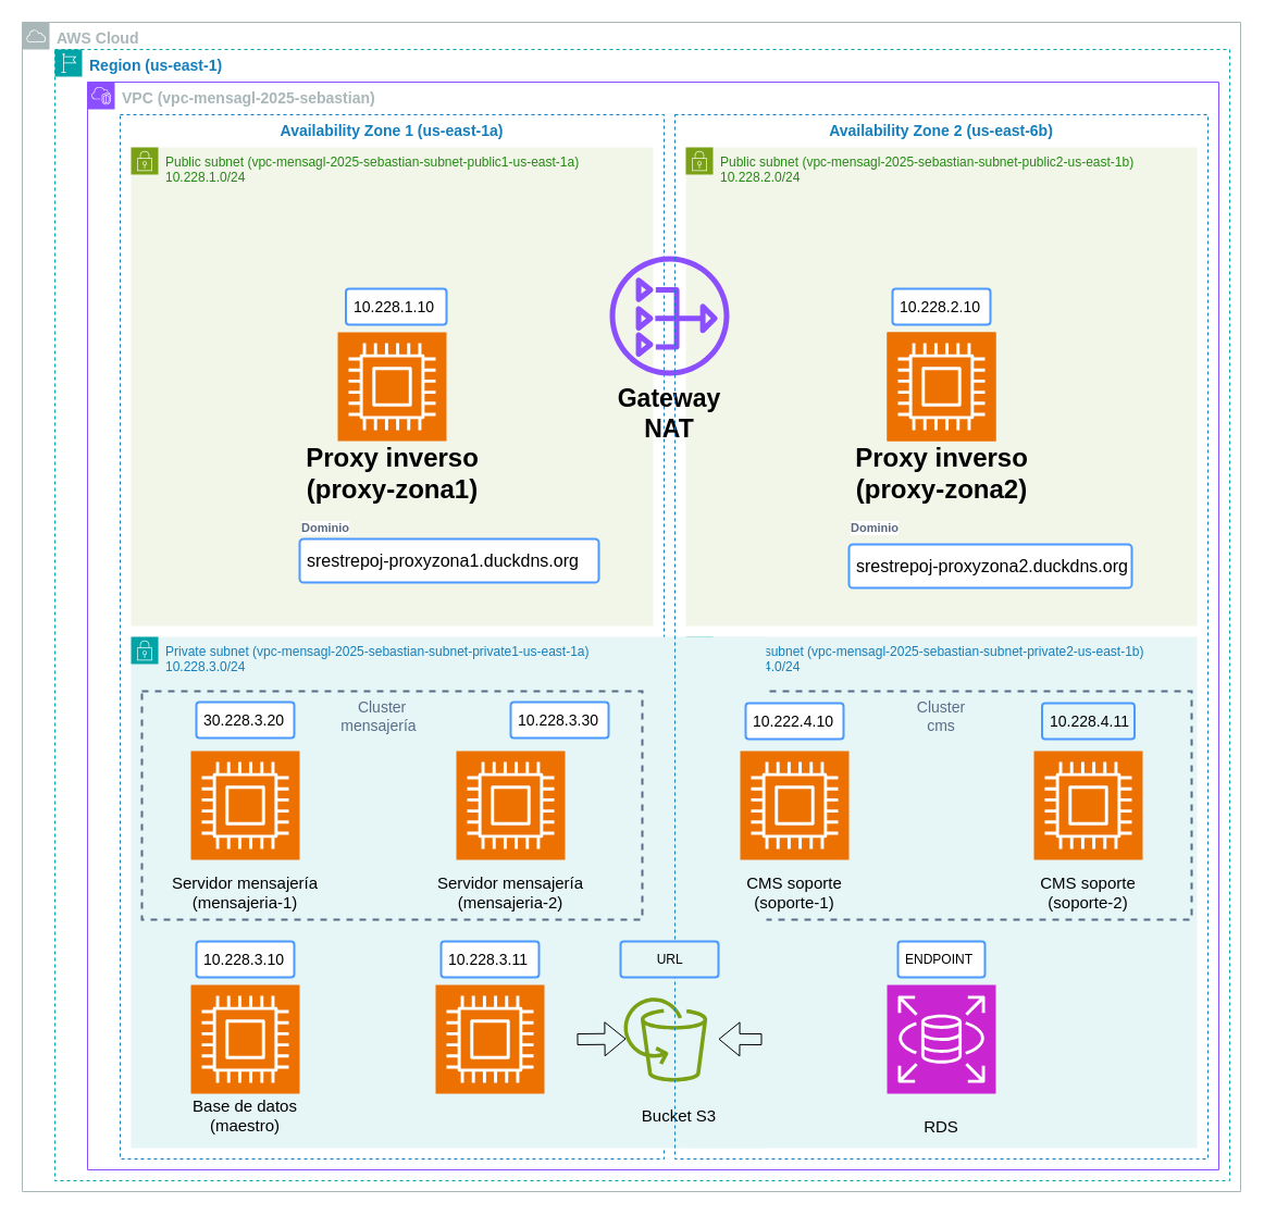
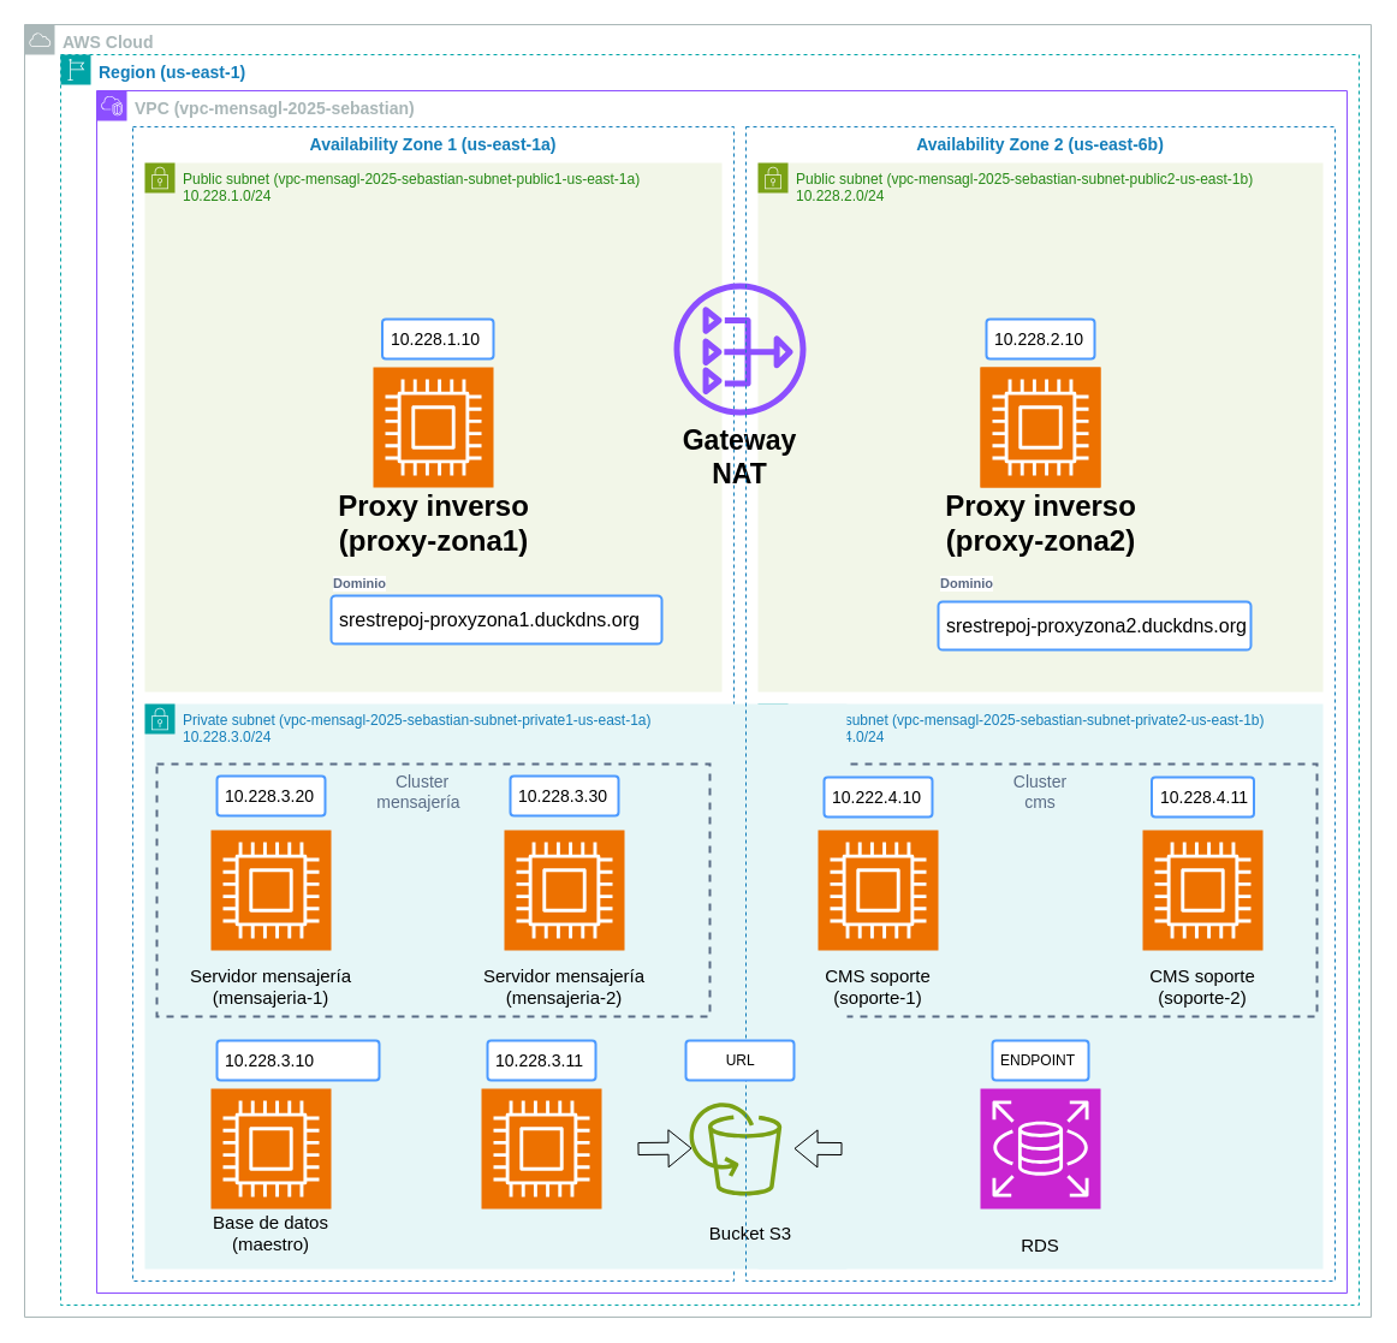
- <mxCell id="27" value="&lt;font style=&quot;font-size: 14px;&quot;&gt;10.228.3.30&lt;/font&gt;" style="rounded=1;arcSize=9;align=left;spacingLeft=5;strokeColor=#4C9AFF;html=1;strokeWidth=2;fontSize=12" parent="19" vertex="1"><mxGeometry x="349" y="60" width="90" height="33" as="geometry" /></mxCell>
+ <mxCell id="27" value="&lt;font style=&quot;font-size: 14px;&quot;&gt;10.228.3.30&lt;/font&gt;" style="rounded=1;arcSize=9;align=left;spacingLeft=5;strokeColor=#4C9AFF;html=1;strokeWidth=2;fontSize=12" parent="19" vertex="1"><mxGeometry x="304" y="60" width="90" height="33" as="geometry" /></mxCell>
- <mxCell id="26" value="&lt;font style=&quot;font-size: 14px;&quot;&gt;30.228.3.20&lt;/font&gt;" style="rounded=1;arcSize=9;align=left;spacingLeft=5;strokeColor=#4C9AFF;html=1;strokeWidth=2;fontSize=12" parent="19" vertex="1"><mxGeometry x="60" y="60" width="90" height="33" as="geometry" /></mxCell>
+ <mxCell id="26" value="&lt;font style=&quot;font-size: 14px;&quot;&gt;10.228.3.20&lt;/font&gt;" style="rounded=1;arcSize=9;align=left;spacingLeft=5;strokeColor=#4C9AFF;html=1;strokeWidth=2;fontSize=12" parent="19" vertex="1"><mxGeometry x="60" y="60" width="90" height="33" as="geometry" /></mxCell>
- <mxCell id="42" value="&lt;font style=&quot;font-size: 14px;&quot;&gt;10.228.4.11&lt;/font&gt;" style="rounded=1;arcSize=9;align=left;spacingLeft=5;strokeColor=#4C9AFF;html=1;strokeWidth=2;fontSize=12;fillColor=#e6f6f7;" parent="1" vertex="1"><mxGeometry x="957.5" y="646" width="85" height="33" as="geometry" /></mxCell>
+ <mxCell id="42" value="&lt;font style=&quot;font-size: 14px;&quot;&gt;10.228.4.11&lt;/font&gt;" style="rounded=1;arcSize=9;align=left;spacingLeft=5;strokeColor=#4C9AFF;html=1;strokeWidth=2;fontSize=12" parent="1" vertex="1"><mxGeometry x="957.5" y="646" width="85" height="33" as="geometry" /></mxCell>
- <mxCell id="24" value="&lt;font style=&quot;font-size: 14px;&quot;&gt;10.228.3.10&lt;/font&gt;" style="rounded=1;arcSize=9;align=left;spacingLeft=5;strokeColor=#4C9AFF;html=1;strokeWidth=2;fontSize=12" parent="19" vertex="1"><mxGeometry x="60" y="280" width="90" height="33" as="geometry" /></mxCell>
+ <mxCell id="24" value="&lt;font style=&quot;font-size: 14px;&quot;&gt;10.228.3.10&lt;/font&gt;" style="rounded=1;arcSize=9;align=left;spacingLeft=5;strokeColor=#4C9AFF;html=1;strokeWidth=2;fontSize=12" parent="19" vertex="1"><mxGeometry x="60" y="280" width="135" height="33" as="geometry" /></mxCell>
- <mxCell id="50" value="&amp;nbsp;&amp;nbsp;&amp;nbsp;&amp;nbsp;&amp;nbsp;&amp;nbsp;&amp;nbsp; URL" style="rounded=1;arcSize=9;align=left;spacingLeft=5;strokeColor=#4C9AFF;html=1;strokeWidth=2;fontSize=12;fillColor=#e6f6f7;" parent="1" vertex="1"><mxGeometry x="570" y="865" width="90" height="33" as="geometry" /></mxCell>
+ <mxCell id="50" value="&amp;nbsp;&amp;nbsp;&amp;nbsp;&amp;nbsp;&amp;nbsp;&amp;nbsp;&amp;nbsp; URL" style="rounded=1;arcSize=9;align=left;spacingLeft=5;strokeColor=#4C9AFF;html=1;strokeWidth=2;fontSize=12" parent="1" vertex="1"><mxGeometry x="570" y="865" width="90" height="33" as="geometry" /></mxCell>
